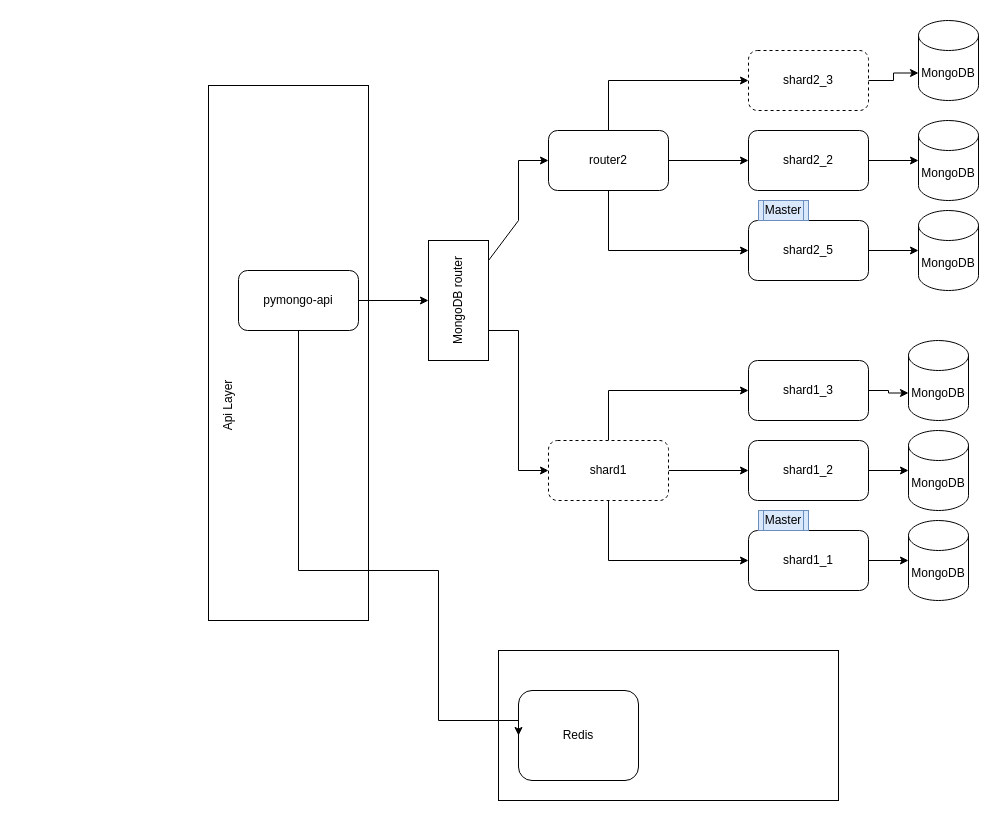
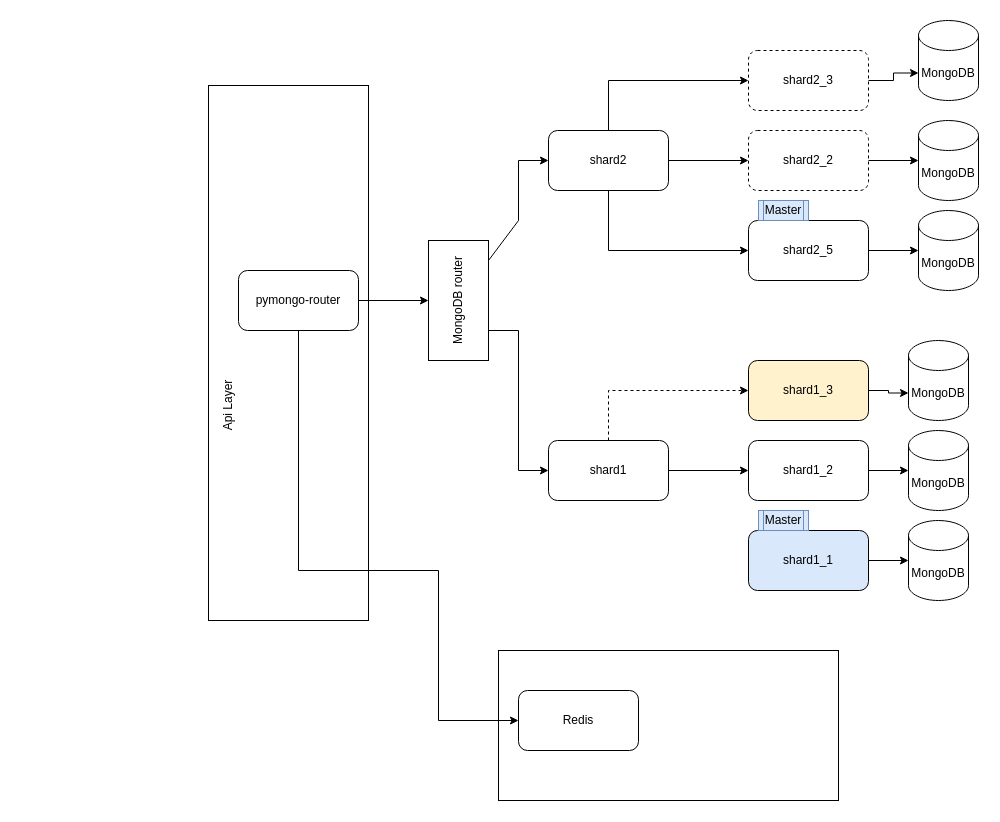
- <mxCell id="21" value="router2" style="rounded=1;whiteSpace=wrap;html=1;" vertex="1" parent="1"><mxGeometry x="548" y="130" width="120" height="60" as="geometry" /></mxCell>
+ <mxCell id="21" value="shard2" style="rounded=1;whiteSpace=wrap;html=1;" vertex="1" parent="1"><mxGeometry x="548" y="130" width="120" height="60" as="geometry" /></mxCell>
- <mxCell id="22" value="shard2_2" style="rounded=1;whiteSpace=wrap;html=1;" vertex="1" parent="1"><mxGeometry x="748" y="130" width="120" height="60" as="geometry" /></mxCell>
+ <mxCell id="22" value="shard2_2" style="rounded=1;whiteSpace=wrap;html=1;dashed=1;" vertex="1" parent="1"><mxGeometry x="748" y="130" width="120" height="60" as="geometry" /></mxCell>
- <mxCell id="5" value="pymongo-api" style="rounded=1;whiteSpace=wrap;html=1;" parent="1" vertex="1"><mxGeometry x="238" y="270" width="120" height="60" as="geometry" /></mxCell>
+ <mxCell id="5" value="pymongo-router" style="rounded=1;whiteSpace=wrap;html=1;" parent="1" vertex="1"><mxGeometry x="238" y="270" width="120" height="60" as="geometry" /></mxCell>
- <mxCell id="7" style="edgeStyle=orthogonalEdgeStyle;rounded=0;orthogonalLoop=1;jettySize=auto;html=1;entryX=0;entryY=0.5;entryDx=0;entryDy=0;" edge="1" parent="1" source="9" target="14"><mxGeometry relative="1" as="geometry"><Array as="points"><mxPoint x="608" y="390" /></Array></mxGeometry></mxCell>
+ <mxCell id="7" style="edgeStyle=orthogonalEdgeStyle;rounded=0;orthogonalLoop=1;jettySize=auto;html=1;entryX=0;entryY=0.5;entryDx=0;entryDy=0;dashed=1;" edge="1" parent="1" source="9" target="14"><mxGeometry relative="1" as="geometry"><Array as="points"><mxPoint x="608" y="390" /></Array></mxGeometry></mxCell>
- <mxCell id="14" value="shard1_3" style="rounded=1;whiteSpace=wrap;html=1;" vertex="1" parent="1"><mxGeometry x="748" y="360" width="120" height="60" as="geometry" /></mxCell>
+ <mxCell id="14" value="shard1_3" style="rounded=1;whiteSpace=wrap;html=1;fillColor=#fff2cc;" vertex="1" parent="1"><mxGeometry x="748" y="360" width="120" height="60" as="geometry" /></mxCell>
- <mxCell id="9" value="shard1" style="rounded=1;whiteSpace=wrap;html=1;dashed=1;" parent="1" vertex="1"><mxGeometry x="548" y="440" width="120" height="60" as="geometry" /></mxCell>
+ <mxCell id="9" value="shard1" style="rounded=1;whiteSpace=wrap;html=1;" parent="1" vertex="1"><mxGeometry x="548" y="440" width="120" height="60" as="geometry" /></mxCell>
- <mxCell id="8" style="edgeStyle=orthogonalEdgeStyle;rounded=0;orthogonalLoop=1;jettySize=auto;html=1;entryX=0;entryY=0.5;entryDx=0;entryDy=0;" edge="1" parent="1" source="9" target="16"><mxGeometry relative="1" as="geometry"><Array as="points"><mxPoint x="608" y="560" /></Array></mxGeometry></mxCell>
- <mxCell id="16" value="shard1_1" style="rounded=1;whiteSpace=wrap;html=1;" vertex="1" parent="15"><mxGeometry y="20" width="120" height="60" as="geometry" /></mxCell>
+ <mxCell id="16" value="shard1_1" style="rounded=1;whiteSpace=wrap;html=1;fillColor=#dae8fc;" vertex="1" parent="15"><mxGeometry y="20" width="120" height="60" as="geometry" /></mxCell>
- <mxCell id="40" value="Redis" style="rounded=1;whiteSpace=wrap;html=1;" vertex="1" parent="1"><mxGeometry x="518" y="690" width="120" height="90" as="geometry" /></mxCell>
+ <mxCell id="40" value="Redis" style="rounded=1;whiteSpace=wrap;html=1;" vertex="1" parent="1"><mxGeometry x="518" y="690" width="120" height="60" as="geometry" /></mxCell>
